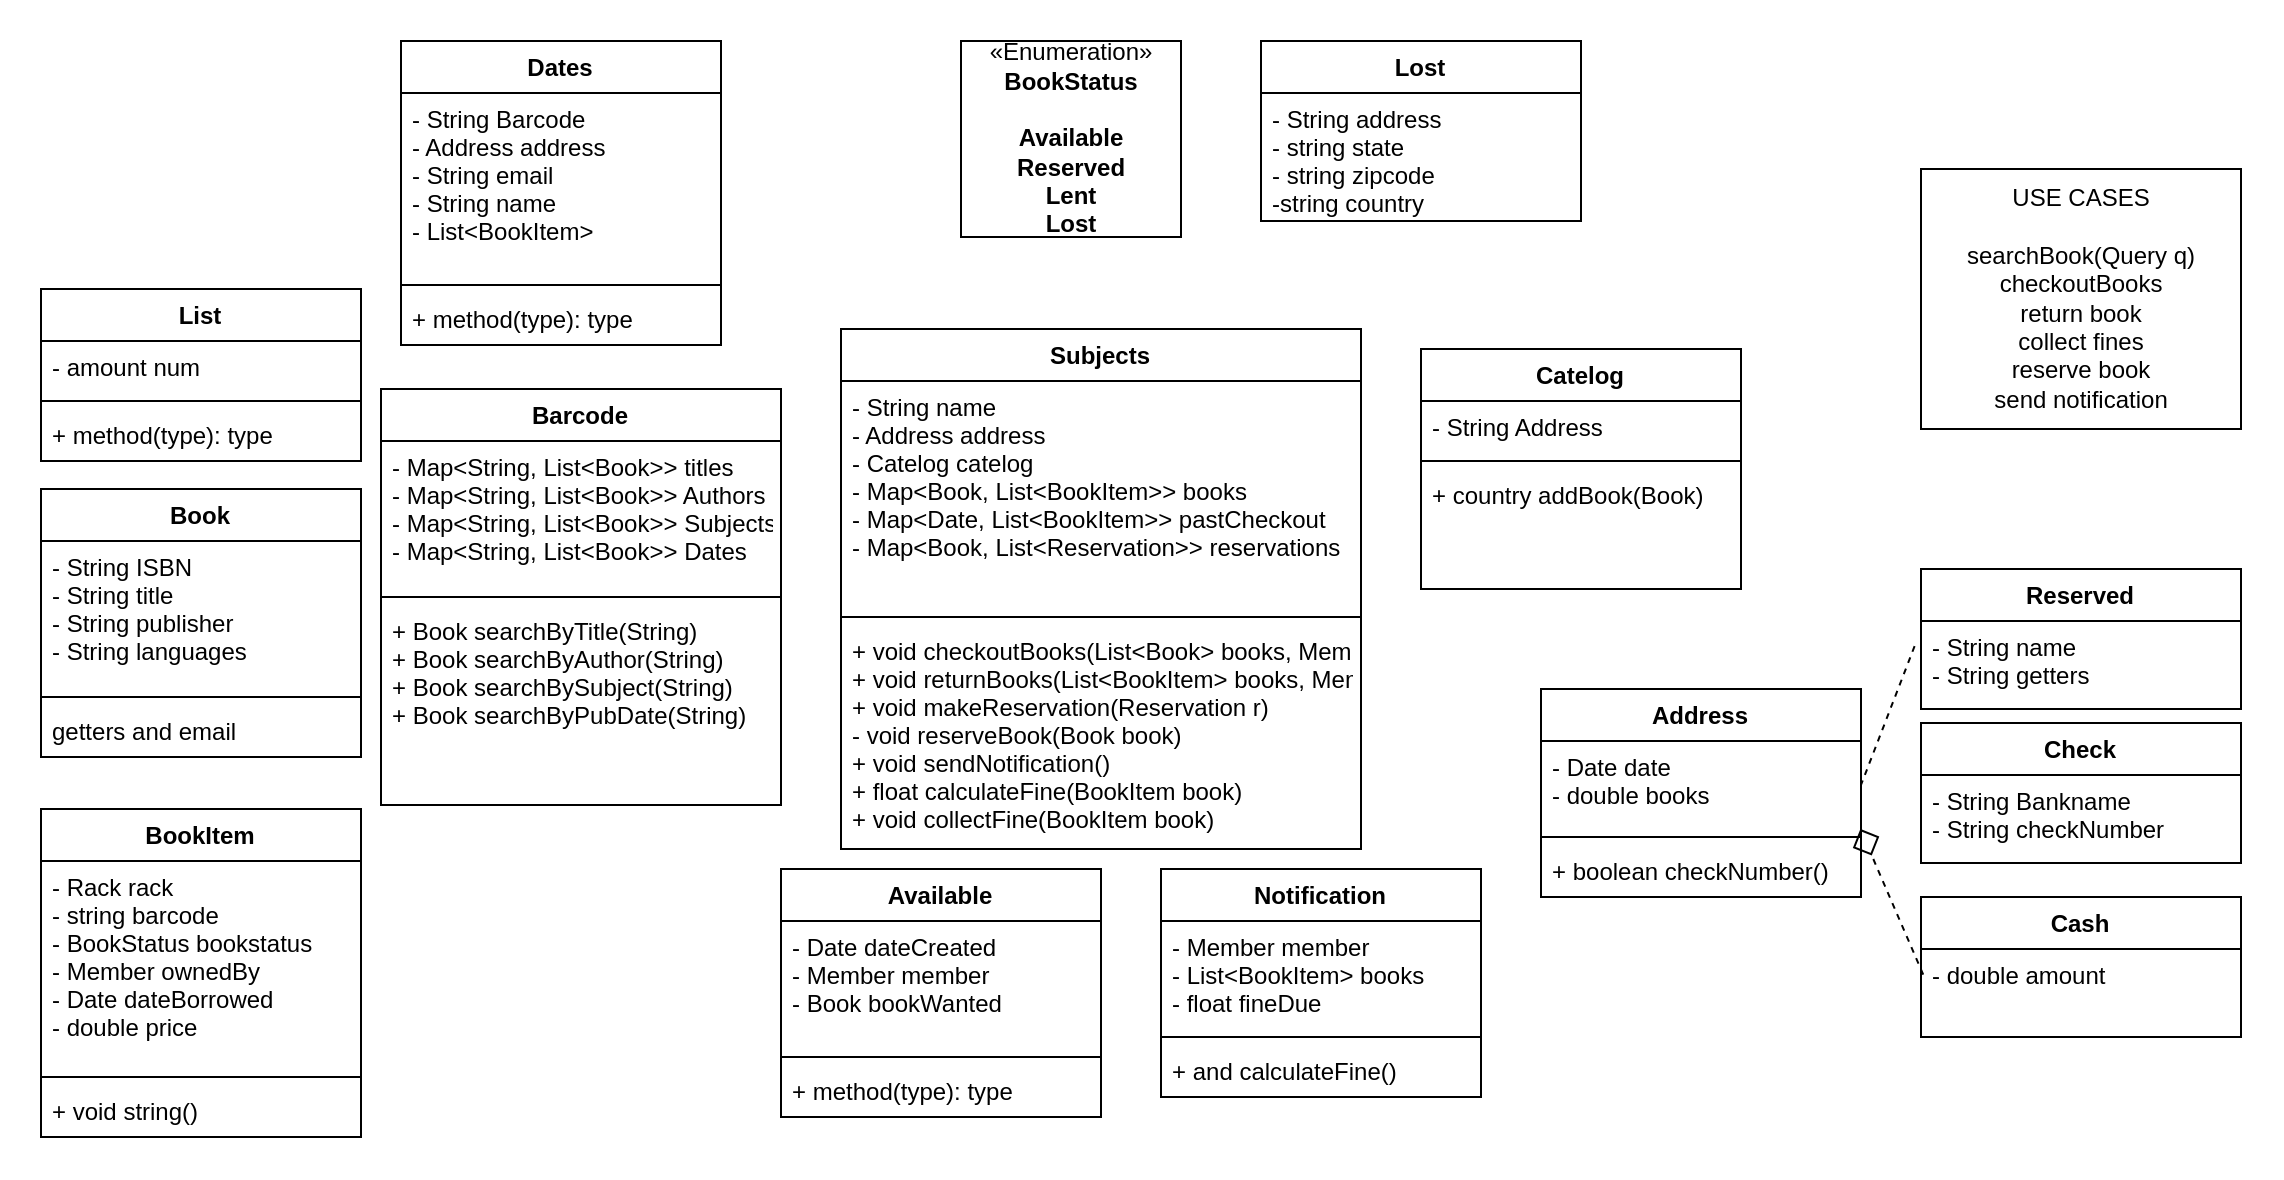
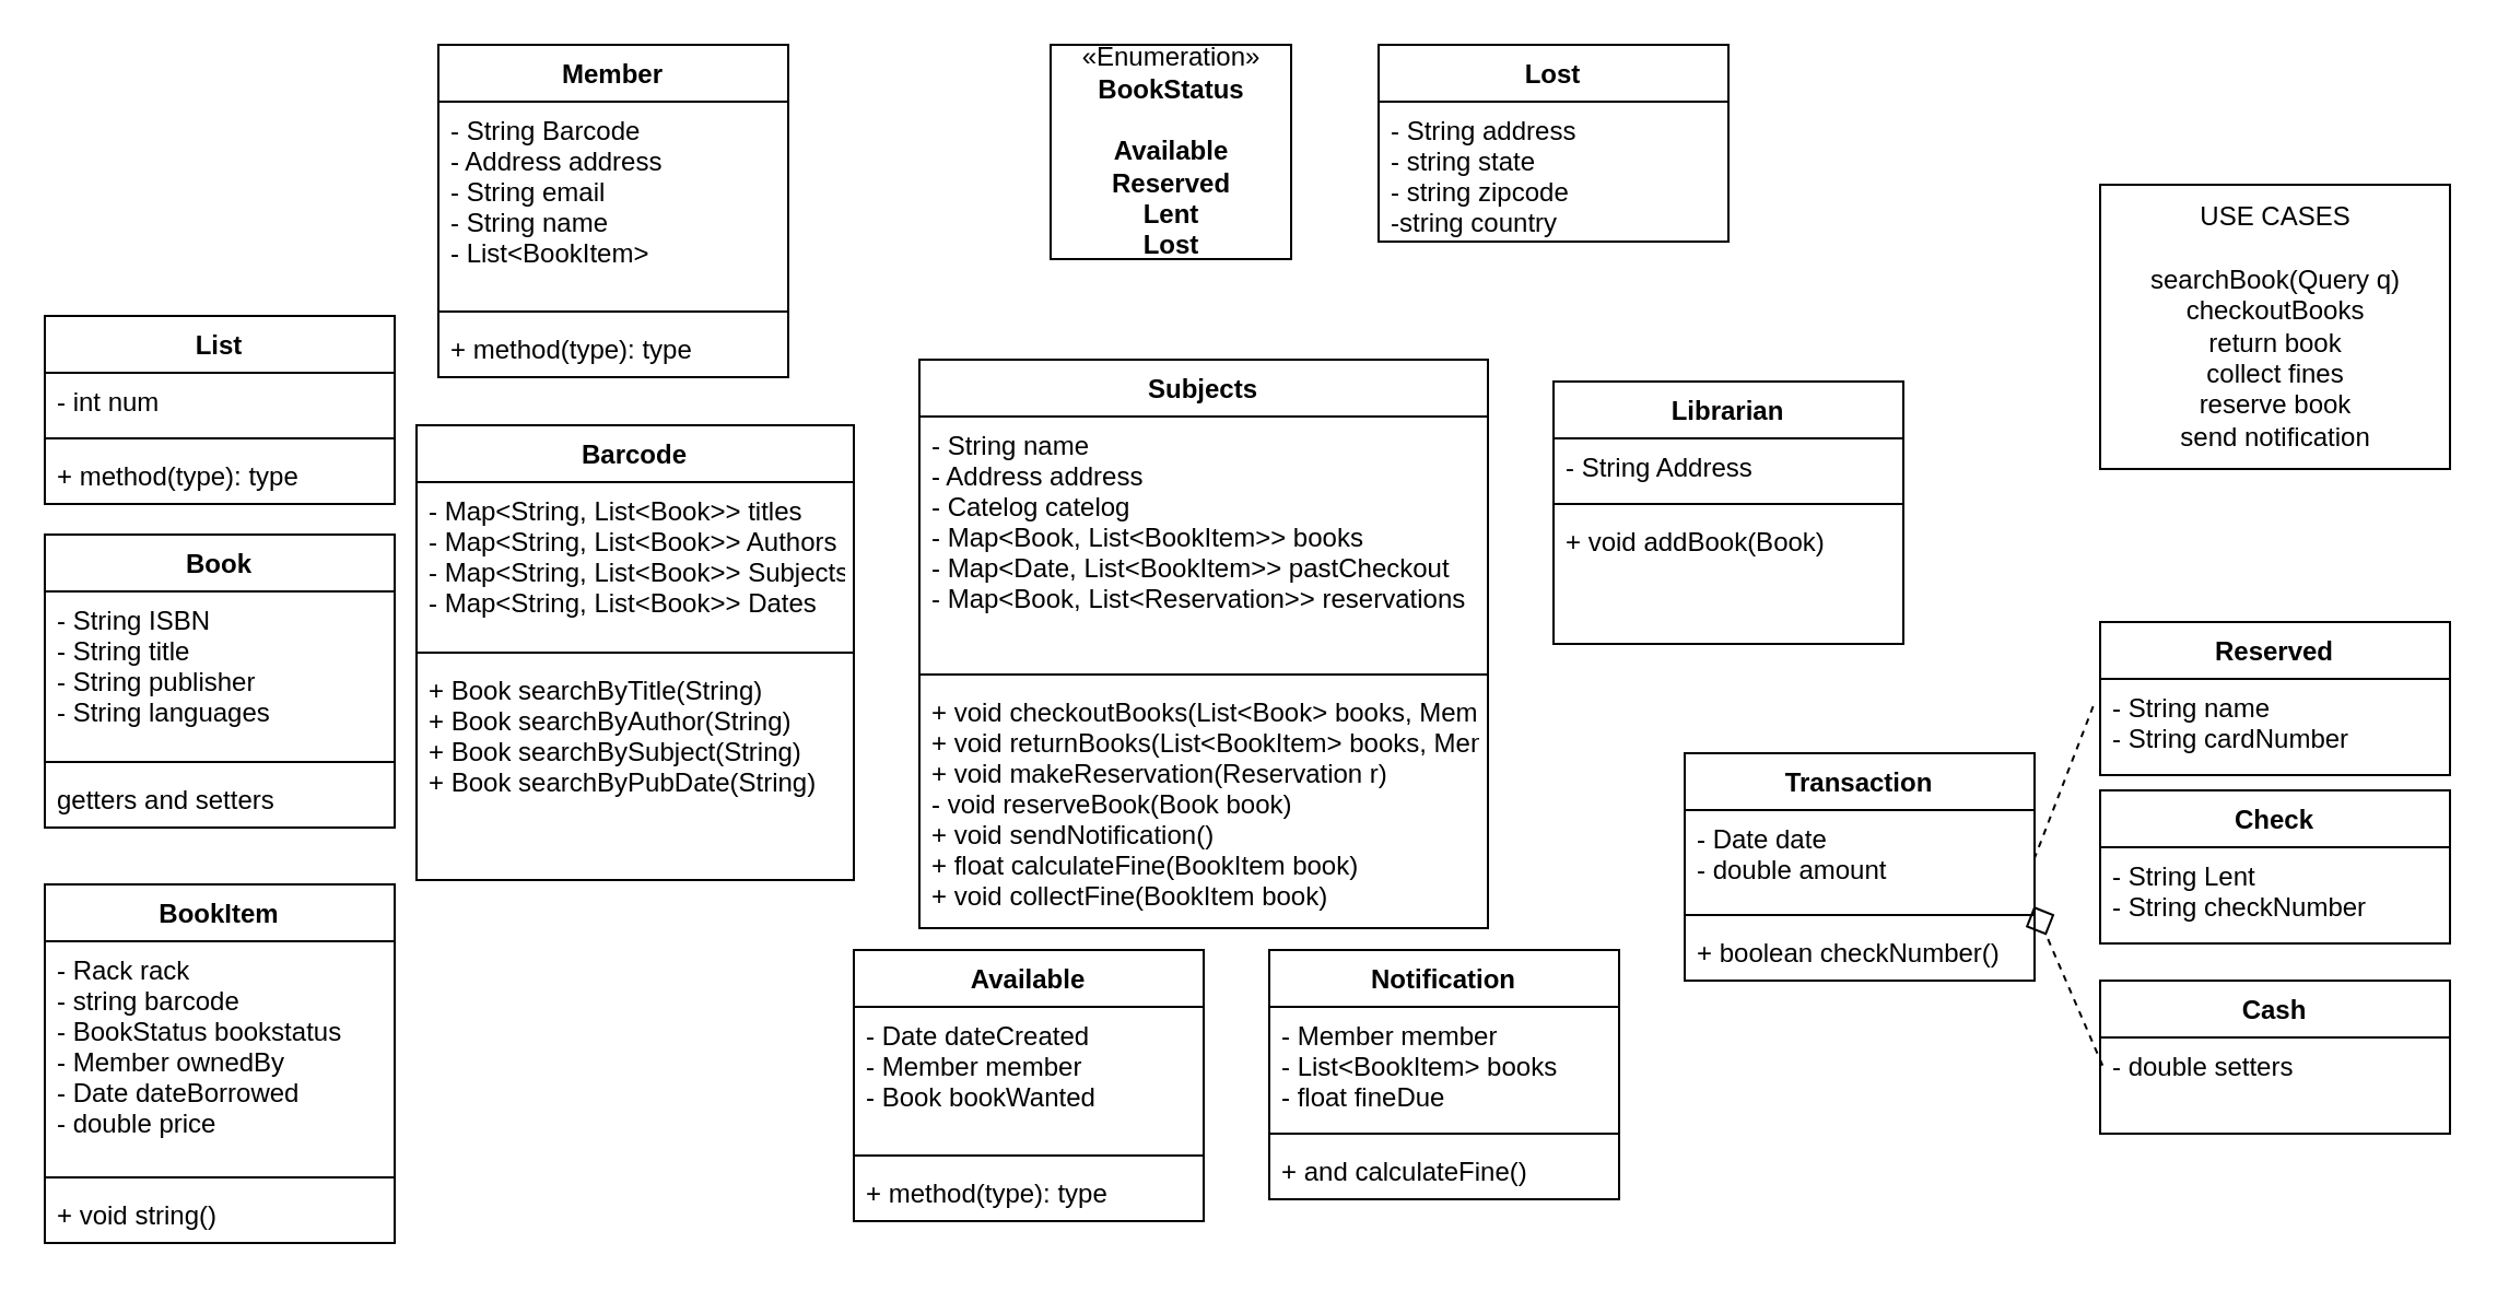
- <mxCell id="18" value="Dates" style="swimlane;fontStyle=1;align=center;verticalAlign=top;childLayout=stackLayout;horizontal=1;startSize=26;horizontalStack=0;resizeParent=1;resizeParentMax=0;resizeLast=0;collapsible=1;marginBottom=0;" vertex="1" parent="1"><mxGeometry x="200" y="20" width="160" height="152" as="geometry" /></mxCell>
+ <mxCell id="18" value="Member" style="swimlane;fontStyle=1;align=center;verticalAlign=top;childLayout=stackLayout;horizontal=1;startSize=26;horizontalStack=0;resizeParent=1;resizeParentMax=0;resizeLast=0;collapsible=1;marginBottom=0;" vertex="1" parent="1"><mxGeometry x="200" y="20" width="160" height="152" as="geometry" /></mxCell>
- <mxCell id="11" value="- amount num" style="text;strokeColor=none;fillColor=none;align=left;verticalAlign=top;spacingLeft=4;spacingRight=4;overflow=hidden;rotatable=0;points=[[0,0.5],[1,0.5]];portConstraint=eastwest;" vertex="1" parent="10"><mxGeometry y="26" width="160" height="26" as="geometry" /></mxCell>
+ <mxCell id="11" value="- int num" style="text;strokeColor=none;fillColor=none;align=left;verticalAlign=top;spacingLeft=4;spacingRight=4;overflow=hidden;rotatable=0;points=[[0,0.5],[1,0.5]];portConstraint=eastwest;" vertex="1" parent="10"><mxGeometry y="26" width="160" height="26" as="geometry" /></mxCell>
- <mxCell id="31" value="Catelog" style="swimlane;fontStyle=1;align=center;verticalAlign=top;childLayout=stackLayout;horizontal=1;startSize=26;horizontalStack=0;resizeParent=1;resizeParentMax=0;resizeLast=0;collapsible=1;marginBottom=0;" vertex="1" parent="1"><mxGeometry x="710" y="174" width="160" height="120" as="geometry" /></mxCell>
+ <mxCell id="31" value="Librarian" style="swimlane;fontStyle=1;align=center;verticalAlign=top;childLayout=stackLayout;horizontal=1;startSize=26;horizontalStack=0;resizeParent=1;resizeParentMax=0;resizeLast=0;collapsible=1;marginBottom=0;" vertex="1" parent="1"><mxGeometry x="710" y="174" width="160" height="120" as="geometry" /></mxCell>
- <mxCell id="34" value="+ country addBook(Book)" style="text;strokeColor=none;fillColor=none;align=left;verticalAlign=top;spacingLeft=4;spacingRight=4;overflow=hidden;rotatable=0;points=[[0,0.5],[1,0.5]];portConstraint=eastwest;" vertex="1" parent="31"><mxGeometry y="60" width="160" height="60" as="geometry" /></mxCell>
+ <mxCell id="34" value="+ void addBook(Book)" style="text;strokeColor=none;fillColor=none;align=left;verticalAlign=top;spacingLeft=4;spacingRight=4;overflow=hidden;rotatable=0;points=[[0,0.5],[1,0.5]];portConstraint=eastwest;" vertex="1" parent="31"><mxGeometry y="60" width="160" height="60" as="geometry" /></mxCell>
- <mxCell id="47" value="- String name&#10;- String getters" style="text;strokeColor=none;fillColor=none;align=left;verticalAlign=top;spacingLeft=4;spacingRight=4;overflow=hidden;rotatable=0;points=[[0,0.5],[1,0.5]];portConstraint=eastwest;" vertex="1" parent="46"><mxGeometry y="26" width="160" height="44" as="geometry" /></mxCell>
+ <mxCell id="47" value="- String name&#10;- String cardNumber" style="text;strokeColor=none;fillColor=none;align=left;verticalAlign=top;spacingLeft=4;spacingRight=4;overflow=hidden;rotatable=0;points=[[0,0.5],[1,0.5]];portConstraint=eastwest;" vertex="1" parent="46"><mxGeometry y="26" width="160" height="44" as="geometry" /></mxCell>
- <mxCell id="42" value="Address" style="swimlane;fontStyle=1;align=center;verticalAlign=top;childLayout=stackLayout;horizontal=1;startSize=26;horizontalStack=0;resizeParent=1;resizeParentMax=0;resizeLast=0;collapsible=1;marginBottom=0;" vertex="1" parent="1"><mxGeometry x="770" y="344" width="160" height="104" as="geometry" /></mxCell>
+ <mxCell id="42" value="Transaction" style="swimlane;fontStyle=1;align=center;verticalAlign=top;childLayout=stackLayout;horizontal=1;startSize=26;horizontalStack=0;resizeParent=1;resizeParentMax=0;resizeLast=0;collapsible=1;marginBottom=0;" vertex="1" parent="1"><mxGeometry x="770" y="344" width="160" height="104" as="geometry" /></mxCell>
- <mxCell id="9" value="getters and email" style="text;strokeColor=none;fillColor=none;align=left;verticalAlign=top;spacingLeft=4;spacingRight=4;overflow=hidden;rotatable=0;points=[[0,0.5],[1,0.5]];portConstraint=eastwest;" vertex="1" parent="6"><mxGeometry y="108" width="160" height="26" as="geometry" /></mxCell>
+ <mxCell id="9" value="getters and setters" style="text;strokeColor=none;fillColor=none;align=left;verticalAlign=top;spacingLeft=4;spacingRight=4;overflow=hidden;rotatable=0;points=[[0,0.5],[1,0.5]];portConstraint=eastwest;" vertex="1" parent="6"><mxGeometry y="108" width="160" height="26" as="geometry" /></mxCell>
- <mxCell id="43" value="- Date date&#10;- double books" style="text;strokeColor=none;fillColor=none;align=left;verticalAlign=top;spacingLeft=4;spacingRight=4;overflow=hidden;rotatable=0;points=[[0,0.5],[1,0.5]];portConstraint=eastwest;" vertex="1" parent="42"><mxGeometry y="26" width="160" height="44" as="geometry" /></mxCell>
+ <mxCell id="43" value="- Date date&#10;- double amount" style="text;strokeColor=none;fillColor=none;align=left;verticalAlign=top;spacingLeft=4;spacingRight=4;overflow=hidden;rotatable=0;points=[[0,0.5],[1,0.5]];portConstraint=eastwest;" vertex="1" parent="42"><mxGeometry y="26" width="160" height="44" as="geometry" /></mxCell>
- <mxCell id="49" value="- String Bankname&#10;- String checkNumber" style="text;strokeColor=none;fillColor=none;align=left;verticalAlign=top;spacingLeft=4;spacingRight=4;overflow=hidden;rotatable=0;points=[[0,0.5],[1,0.5]];portConstraint=eastwest;" vertex="1" parent="48"><mxGeometry y="26" width="160" height="44" as="geometry" /></mxCell>
+ <mxCell id="49" value="- String Lent&#10;- String checkNumber" style="text;strokeColor=none;fillColor=none;align=left;verticalAlign=top;spacingLeft=4;spacingRight=4;overflow=hidden;rotatable=0;points=[[0,0.5],[1,0.5]];portConstraint=eastwest;" vertex="1" parent="48"><mxGeometry y="26" width="160" height="44" as="geometry" /></mxCell>
- <mxCell id="51" value="- double amount" style="text;strokeColor=none;fillColor=none;align=left;verticalAlign=top;spacingLeft=4;spacingRight=4;overflow=hidden;rotatable=0;points=[[0,0.5],[1,0.5]];portConstraint=eastwest;" vertex="1" parent="50"><mxGeometry y="26" width="160" height="44" as="geometry" /></mxCell>
+ <mxCell id="51" value="- double setters" style="text;strokeColor=none;fillColor=none;align=left;verticalAlign=top;spacingLeft=4;spacingRight=4;overflow=hidden;rotatable=0;points=[[0,0.5],[1,0.5]];portConstraint=eastwest;" vertex="1" parent="50"><mxGeometry y="26" width="160" height="44" as="geometry" /></mxCell>
